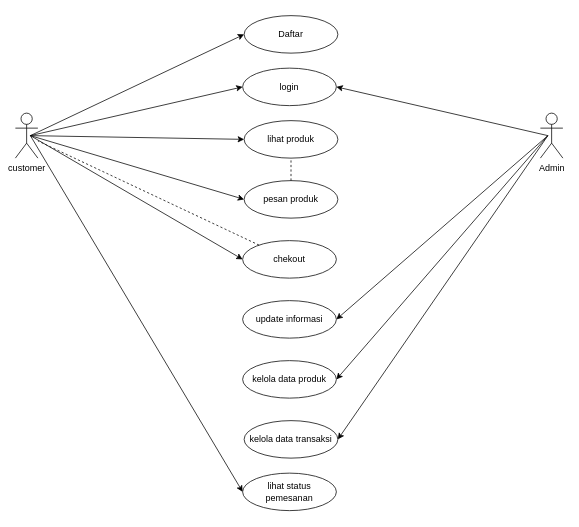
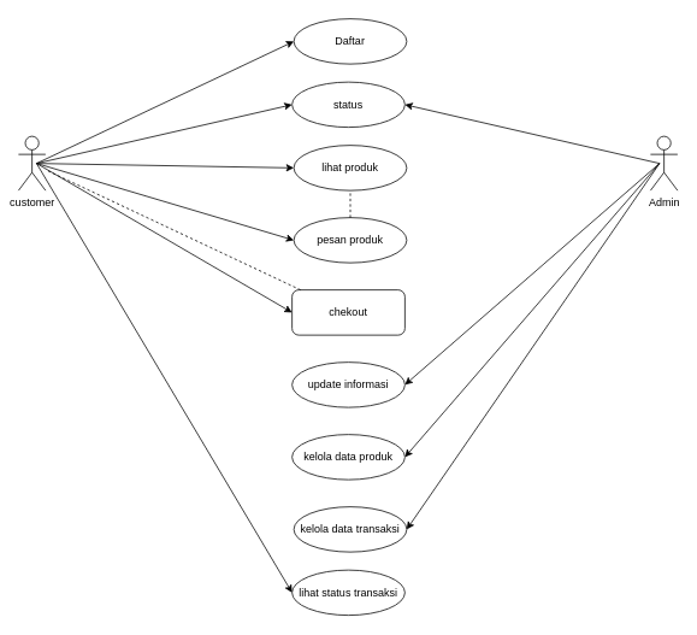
- <mxCell id="5" value="login" style="ellipse;whiteSpace=wrap;html=1;" vertex="1" parent="1"><mxGeometry x="323" y="90" width="125" height="50" as="geometry" /></mxCell>
+ <mxCell id="5" value="status" style="ellipse;whiteSpace=wrap;html=1;" vertex="1" parent="1"><mxGeometry x="323" y="90" width="125" height="50" as="geometry" /></mxCell>
- <mxCell id="9" value="chekout" style="ellipse;whiteSpace=wrap;html=1;" vertex="1" parent="1"><mxGeometry x="323" y="320" width="125" height="50" as="geometry" /></mxCell>
+ <mxCell id="9" value="chekout" style="whiteSpace=wrap;html=1;rounded=1;" vertex="1" parent="1"><mxGeometry x="323" y="320" width="125" height="50" as="geometry" /></mxCell>
- <mxCell id="16" value="lihat status pemesanan" style="ellipse;whiteSpace=wrap;html=1;" vertex="1" parent="1"><mxGeometry x="323" y="630" width="125" height="50" as="geometry" /></mxCell>
+ <mxCell id="16" value="lihat status transaksi" style="ellipse;whiteSpace=wrap;html=1;" vertex="1" parent="1"><mxGeometry x="323" y="630" width="125" height="50" as="geometry" /></mxCell>
